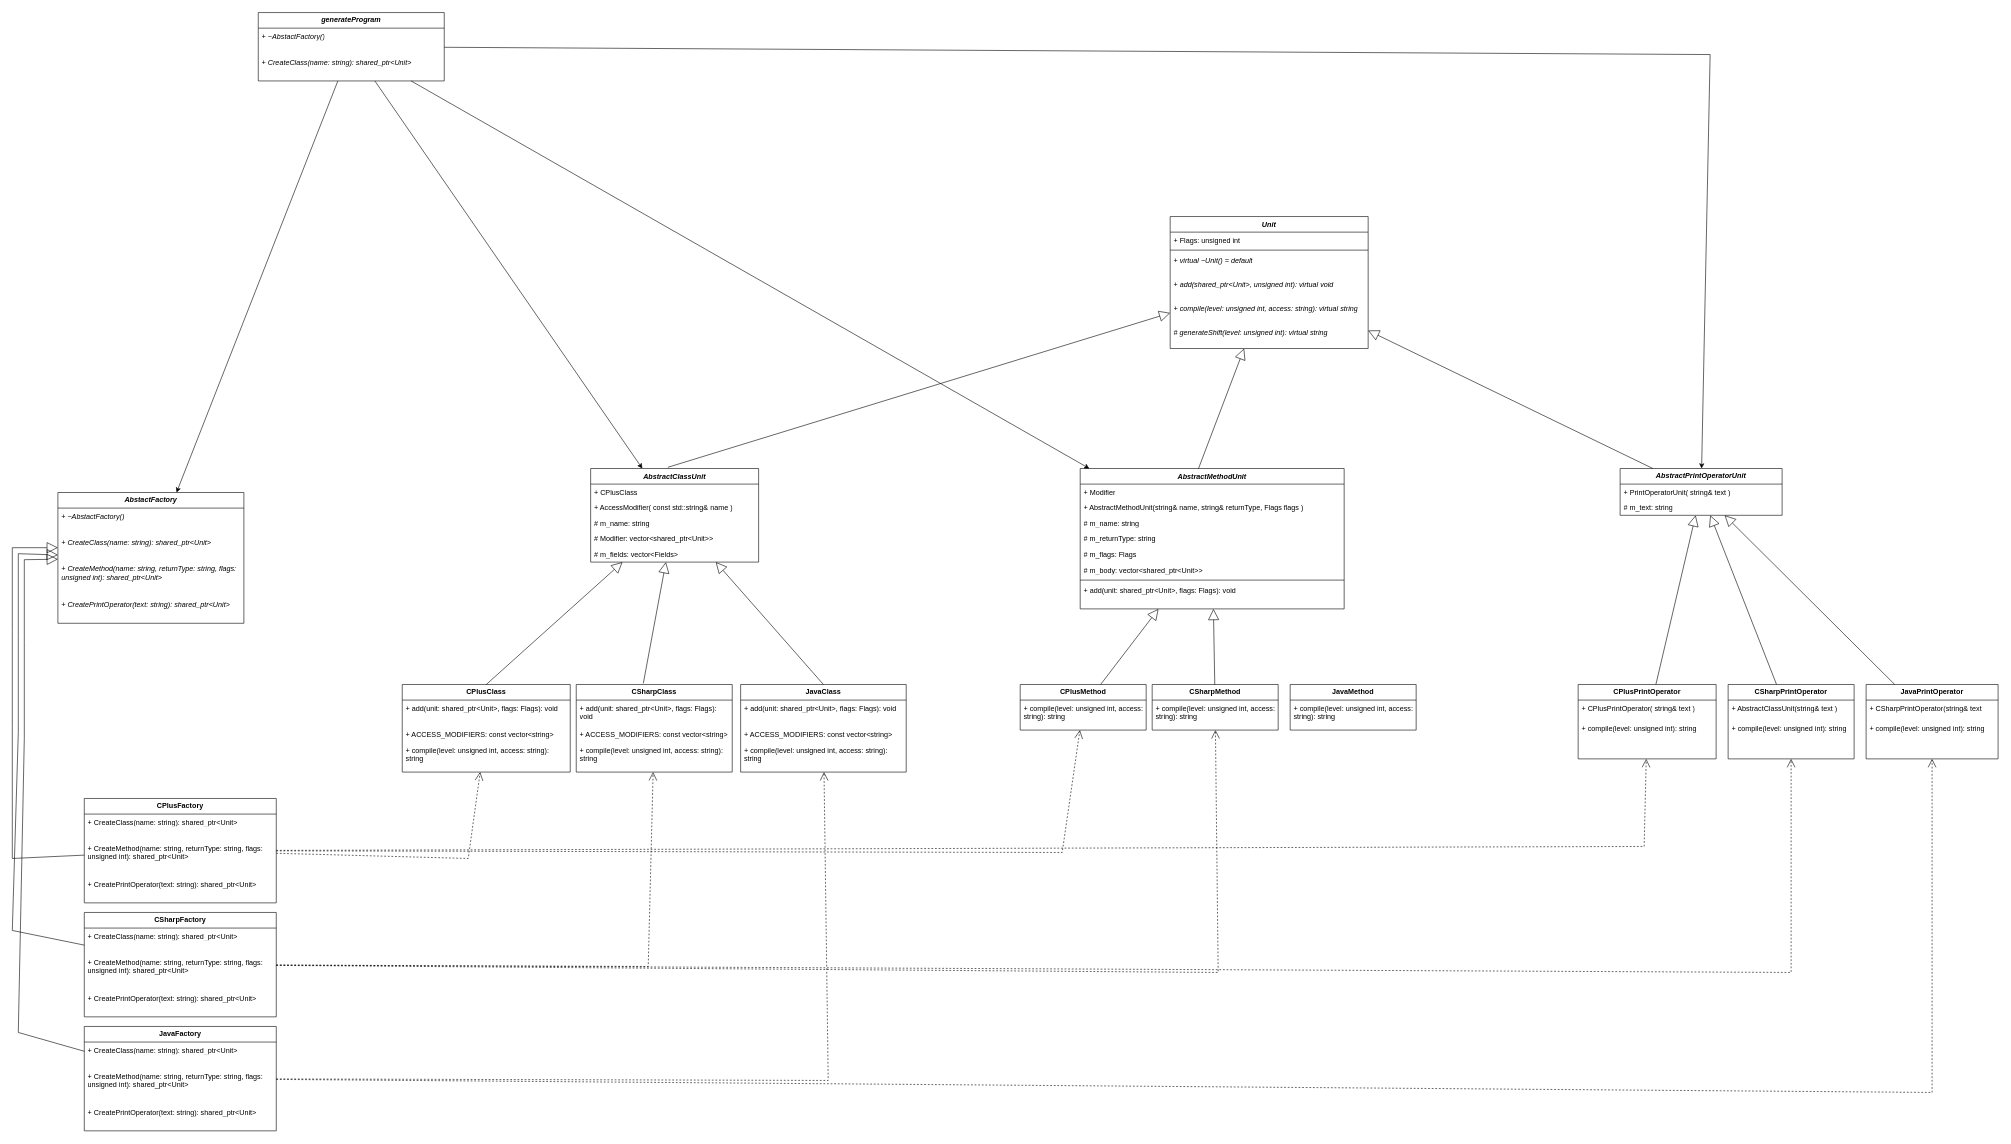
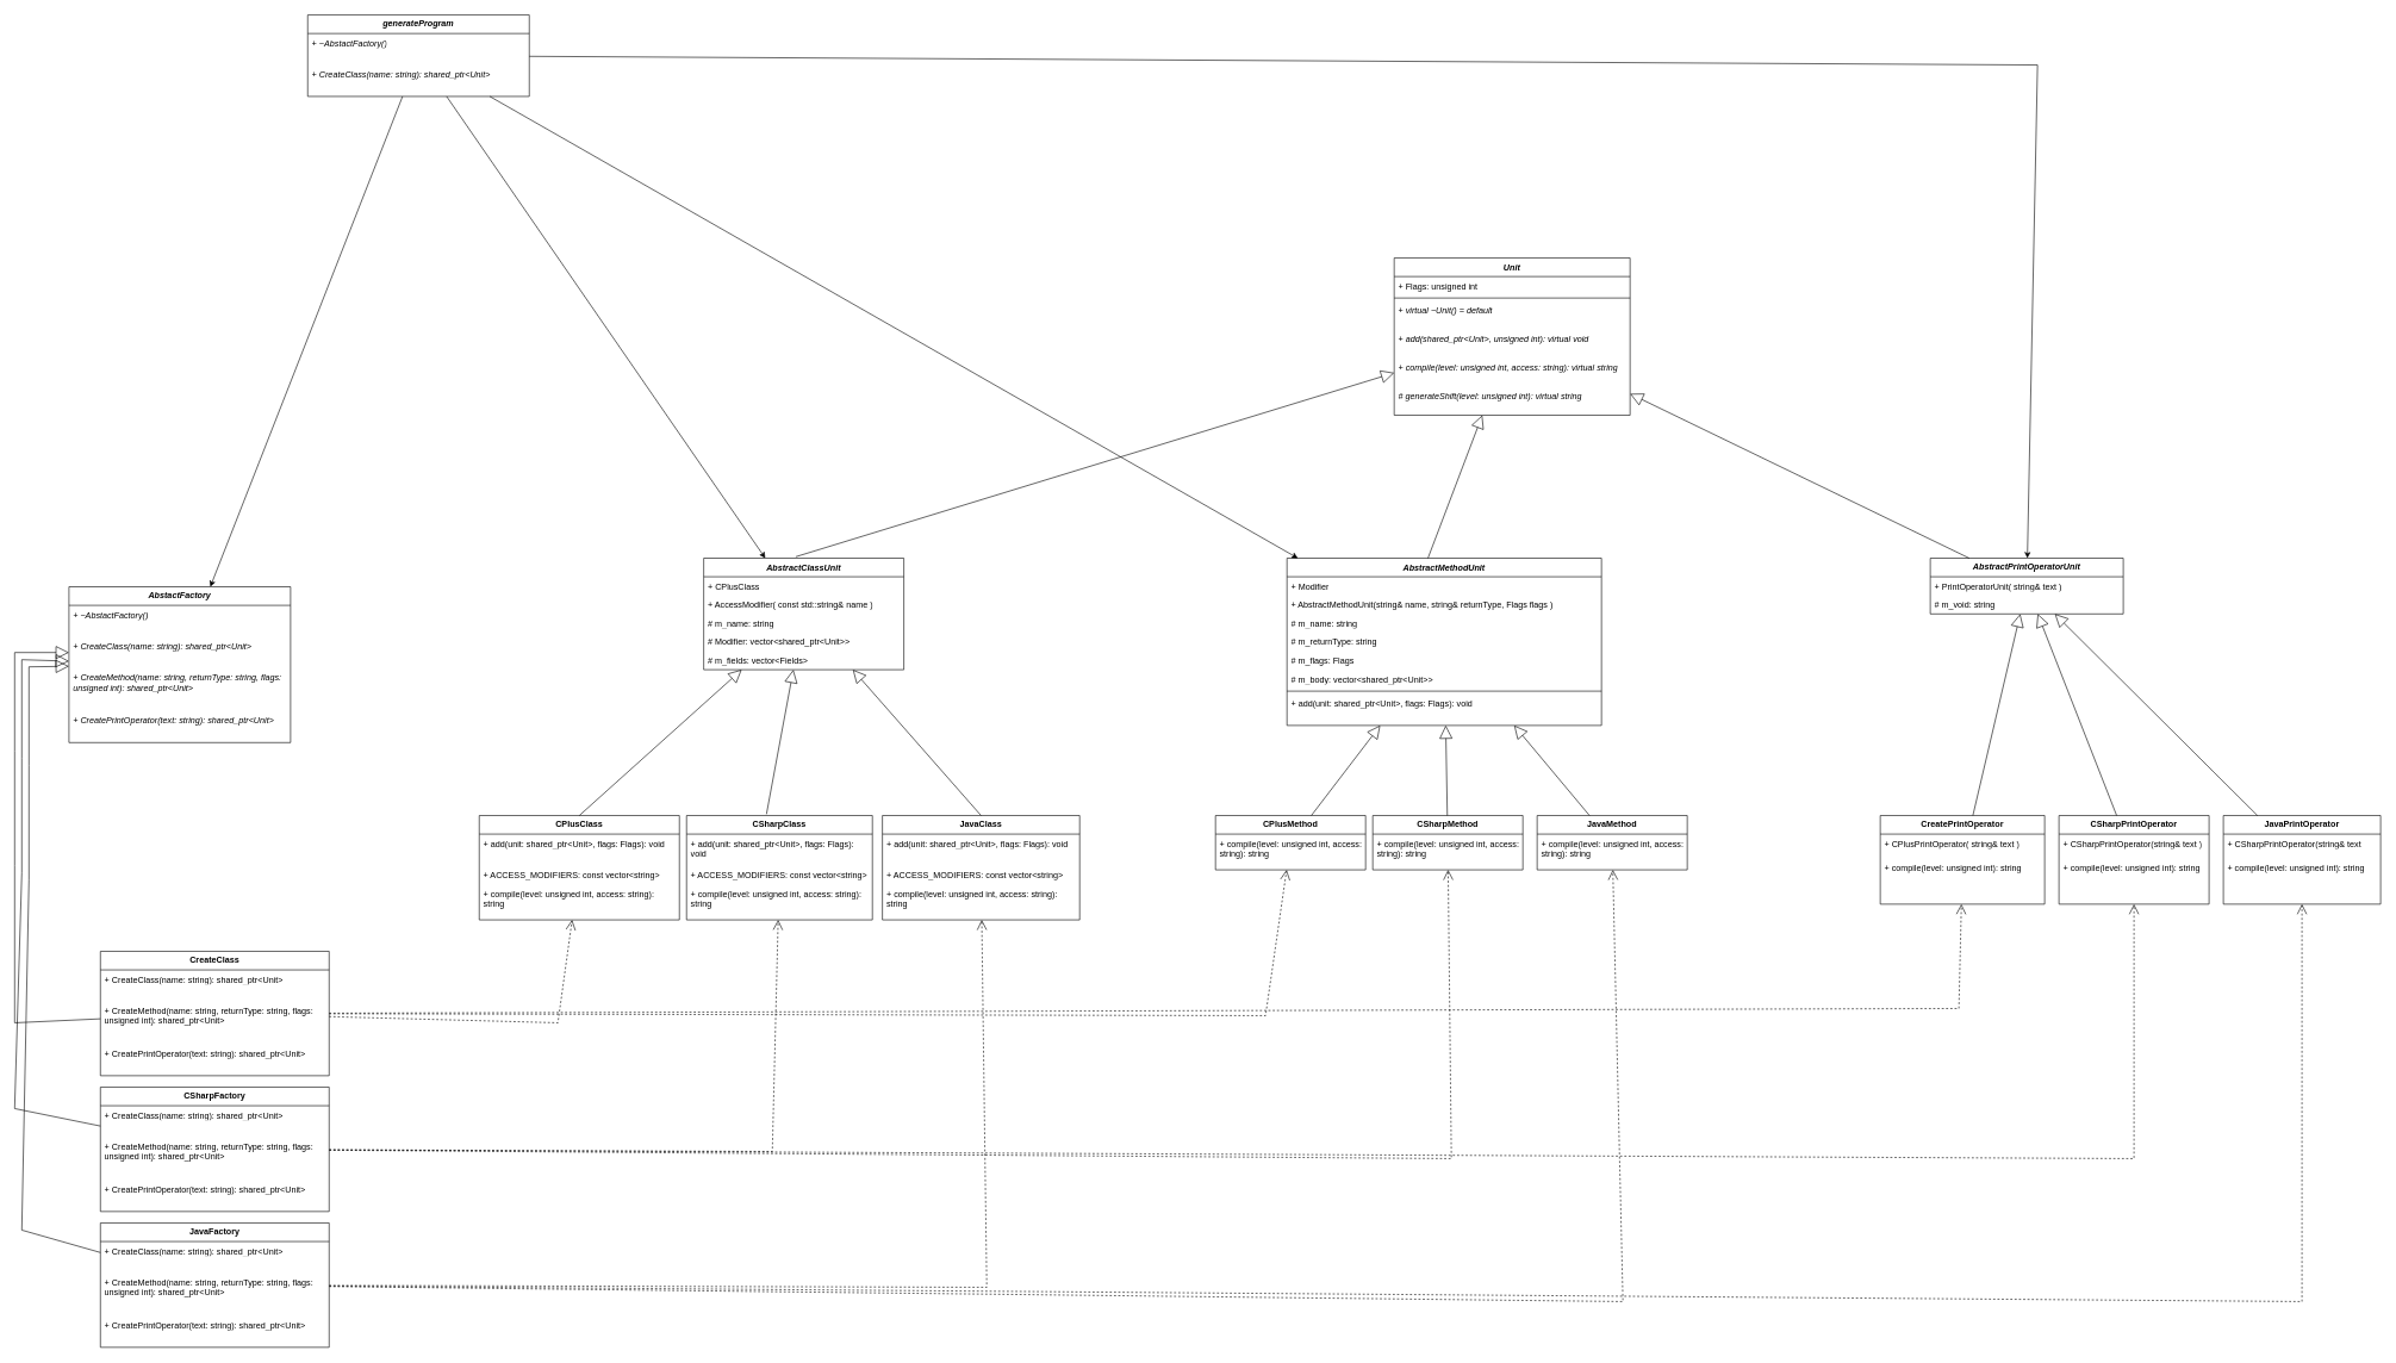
- <mxCell id="52" value="# m_text: string" style="text;strokeColor=none;fillColor=none;align=left;verticalAlign=top;spacingLeft=4;spacingRight=4;overflow=hidden;rotatable=0;points=[[0,0.5],[1,0.5]];portConstraint=eastwest;whiteSpace=wrap;html=1;" parent="50" vertex="1"><mxGeometry y="52" width="270" height="26" as="geometry" /></mxCell>
+ <mxCell id="52" value="# m_void: string" style="text;strokeColor=none;fillColor=none;align=left;verticalAlign=top;spacingLeft=4;spacingRight=4;overflow=hidden;rotatable=0;points=[[0,0.5],[1,0.5]];portConstraint=eastwest;whiteSpace=wrap;html=1;" parent="50" vertex="1"><mxGeometry y="52" width="270" height="26" as="geometry" /></mxCell>
+ <mxCell id="49" value="" style="endArrow=block;endSize=16;endFill=0;html=1;rounded=0;" parent="1" source="45" target="32" edge="1"><mxGeometry width="160" relative="1" as="geometry"><mxPoint x="2022" y="1148" as="sourcePoint" /><mxPoint x="2026" y="1024" as="targetPoint" /></mxGeometry></mxCell>
- <mxCell id="53" value="&lt;b&gt;CPlusPrintOperator&lt;/b&gt;" style="swimlane;fontStyle=0;childLayout=stackLayout;horizontal=1;startSize=26;fillColor=none;horizontalStack=0;resizeParent=1;resizeParentMax=0;resizeLast=0;collapsible=1;marginBottom=0;whiteSpace=wrap;html=1;" parent="1" vertex="1"><mxGeometry x="2630" y="1140" width="230" height="124" as="geometry" /></mxCell>
+ <mxCell id="53" value="&lt;b&gt;CreatePrintOperator&lt;/b&gt;" style="swimlane;fontStyle=0;childLayout=stackLayout;horizontal=1;startSize=26;fillColor=none;horizontalStack=0;resizeParent=1;resizeParentMax=0;resizeLast=0;collapsible=1;marginBottom=0;whiteSpace=wrap;html=1;" parent="1" vertex="1"><mxGeometry x="2630" y="1140" width="230" height="124" as="geometry" /></mxCell>
- <mxCell id="57" value="+ AbstractClassUnit(string&amp;amp; text )" style="text;strokeColor=none;fillColor=none;align=left;verticalAlign=top;spacingLeft=4;spacingRight=4;overflow=hidden;rotatable=0;points=[[0,0.5],[1,0.5]];portConstraint=eastwest;whiteSpace=wrap;html=1;" parent="56" vertex="1"><mxGeometry y="26" width="210" height="34" as="geometry" /></mxCell>
+ <mxCell id="57" value="+ CSharpPrintOperator(string&amp;amp; text )" style="text;strokeColor=none;fillColor=none;align=left;verticalAlign=top;spacingLeft=4;spacingRight=4;overflow=hidden;rotatable=0;points=[[0,0.5],[1,0.5]];portConstraint=eastwest;whiteSpace=wrap;html=1;" parent="56" vertex="1"><mxGeometry y="26" width="210" height="34" as="geometry" /></mxCell>
- <mxCell id="79" value="&lt;b style=&quot;&quot;&gt;CPlusFactory&lt;/b&gt;" style="swimlane;fontStyle=0;childLayout=stackLayout;horizontal=1;startSize=26;fillColor=none;horizontalStack=0;resizeParent=1;resizeParentMax=0;resizeLast=0;collapsible=1;marginBottom=0;whiteSpace=wrap;html=1;" parent="1" vertex="1"><mxGeometry x="140" y="1330" width="320" height="174" as="geometry" /></mxCell>
+ <mxCell id="79" value="&lt;b style=&quot;&quot;&gt;CreateClass&lt;/b&gt;" style="swimlane;fontStyle=0;childLayout=stackLayout;horizontal=1;startSize=26;fillColor=none;horizontalStack=0;resizeParent=1;resizeParentMax=0;resizeLast=0;collapsible=1;marginBottom=0;whiteSpace=wrap;html=1;" parent="1" vertex="1"><mxGeometry x="140" y="1330" width="320" height="174" as="geometry" /></mxCell>
+ <mxCell id="93" value="" style="endArrow=open;endSize=12;dashed=1;html=1;rounded=0;" parent="1" source="75" target="45" edge="1"><mxGeometry width="160" relative="1" as="geometry"><mxPoint x="470" y="1807" as="sourcePoint" /><mxPoint x="1383" y="1270" as="targetPoint" /><Array as="points"><mxPoint x="2270" y="1820" /></Array></mxGeometry></mxCell>
